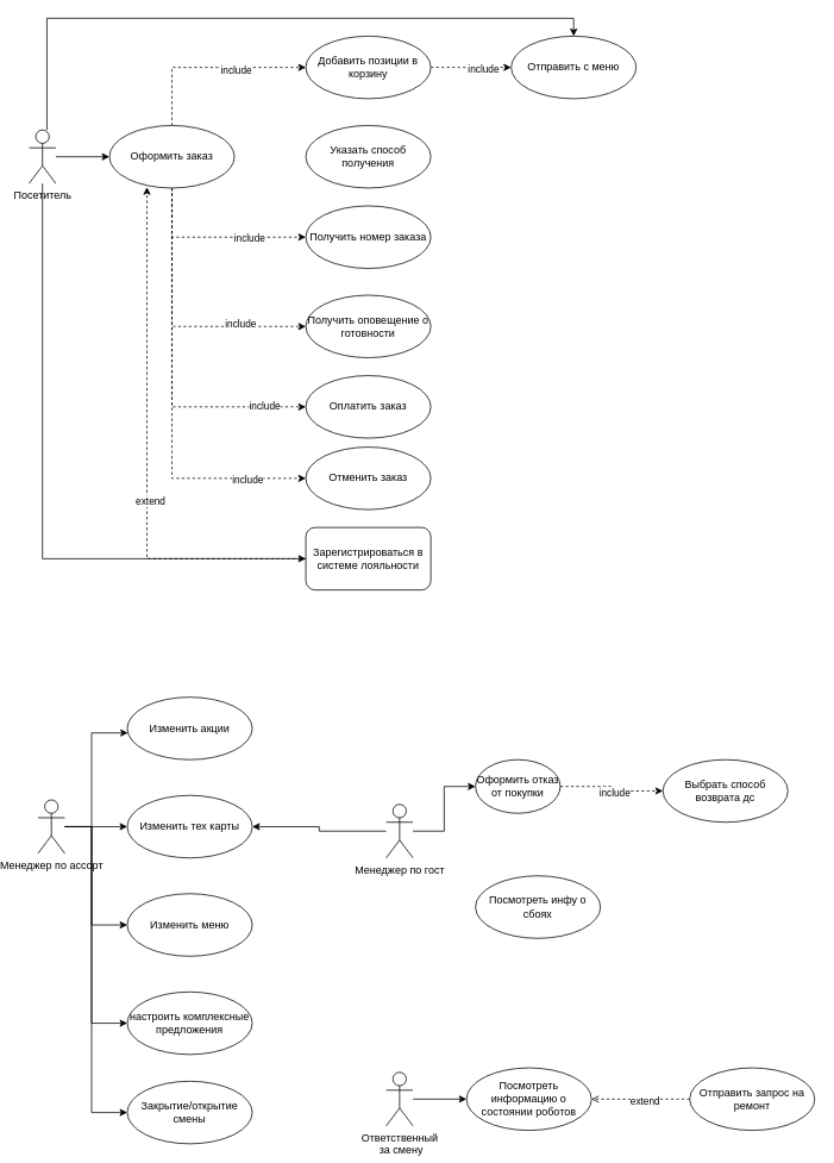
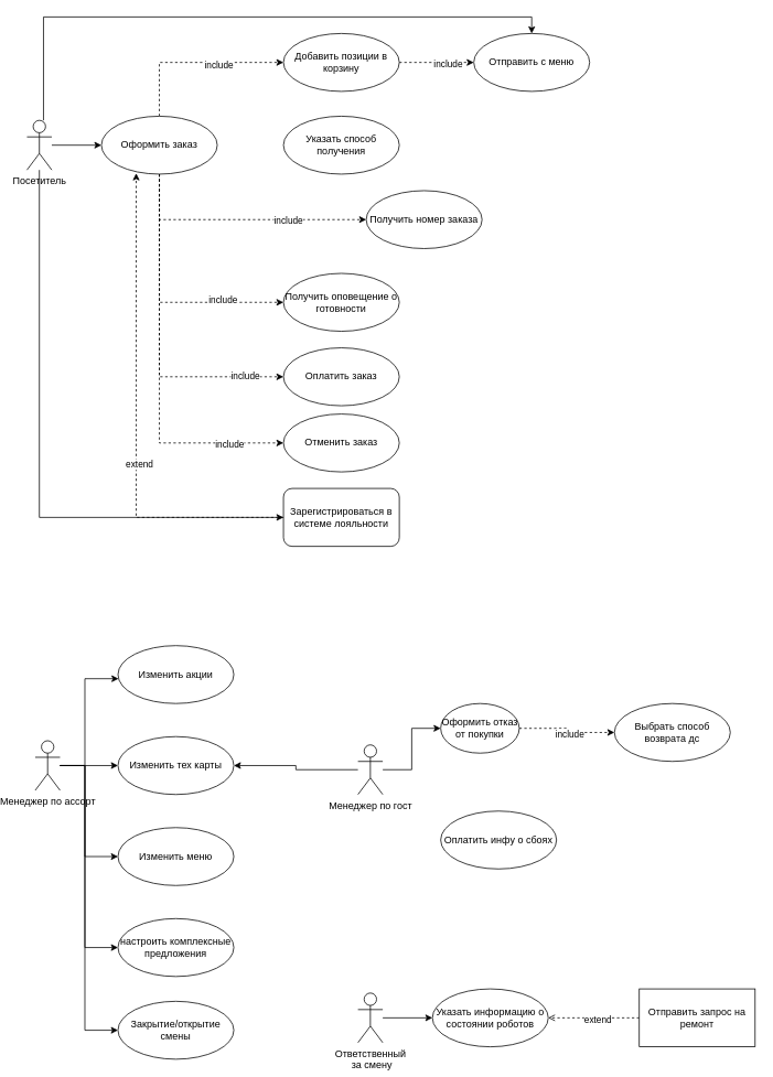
- <mxCell id="45" value="Получить номер заказа" style="ellipse;whiteSpace=wrap;html=1;" vertex="1" parent="1"><mxGeometry x="330" y="230" width="140" height="70" as="geometry" /></mxCell>
+ <mxCell id="45" value="Получить номер заказа" style="ellipse;whiteSpace=wrap;html=1;" vertex="1" parent="1"><mxGeometry x="430" y="230" width="140" height="70" as="geometry" /></mxCell>
- <mxCell id="35" value="Посмотреть инфу о сбоях" style="ellipse;whiteSpace=wrap;html=1;" vertex="1" parent="1"><mxGeometry x="520" y="980" width="140" height="70" as="geometry" /></mxCell>
+ <mxCell id="35" value="Оплатить инфу о сбоях" style="ellipse;whiteSpace=wrap;html=1;" vertex="1" parent="1"><mxGeometry x="520" y="980" width="140" height="70" as="geometry" /></mxCell>
- <mxCell id="36" value="Посмотреть информацию о состоянии роботов" style="ellipse;whiteSpace=wrap;html=1;" vertex="1" parent="1"><mxGeometry x="510" y="1195" width="140" height="70" as="geometry" /></mxCell>
+ <mxCell id="36" value="Указать информацию о состоянии роботов" style="ellipse;whiteSpace=wrap;html=1;" vertex="1" parent="1"><mxGeometry x="510" y="1195" width="140" height="70" as="geometry" /></mxCell>
- <mxCell id="51" value="Отправить запрос на ремонт" style="ellipse;whiteSpace=wrap;html=1;" vertex="1" parent="1"><mxGeometry x="760" y="1195" width="140" height="70" as="geometry" /></mxCell>
+ <mxCell id="51" value="Отправить запрос на ремонт" style="whiteSpace=wrap;html=1;rounded=0;" vertex="1" parent="1"><mxGeometry x="760" y="1195" width="140" height="70" as="geometry" /></mxCell>
